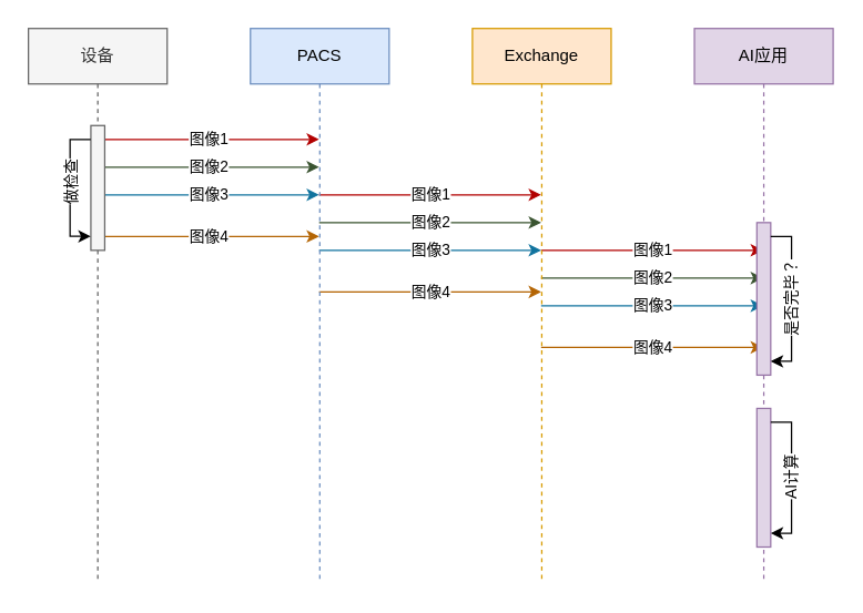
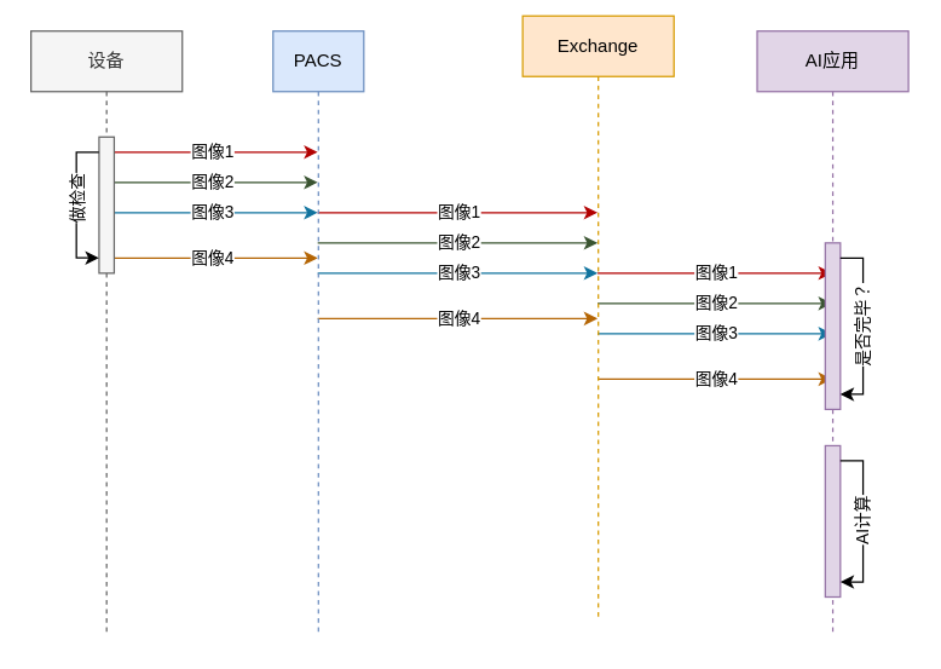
- <mxCell id="14" value="PACS" style="shape=umlLifeline;perimeter=lifelinePerimeter;whiteSpace=wrap;html=1;container=1;collapsible=0;recursiveResize=0;outlineConnect=0;fillColor=#dae8fc;strokeColor=#6c8ebf;" parent="1" vertex="1"><mxGeometry x="180" y="20" width="100" height="400" as="geometry" /></mxCell>
+ <mxCell id="14" value="PACS" style="shape=umlLifeline;perimeter=lifelinePerimeter;whiteSpace=wrap;html=1;container=1;collapsible=0;recursiveResize=0;outlineConnect=0;fillColor=#dae8fc;strokeColor=#6c8ebf;" parent="1" vertex="1"><mxGeometry x="180" y="20" width="60" height="400" as="geometry" /></mxCell>
- <mxCell id="19" value="Exchange" style="shape=umlLifeline;perimeter=lifelinePerimeter;whiteSpace=wrap;html=1;container=1;collapsible=0;recursiveResize=0;outlineConnect=0;fillColor=#ffe6cc;strokeColor=#d79b00;" parent="1" vertex="1"><mxGeometry x="340" y="20" width="100" height="400" as="geometry" /></mxCell>
+ <mxCell id="19" value="Exchange" style="shape=umlLifeline;perimeter=lifelinePerimeter;whiteSpace=wrap;html=1;container=1;collapsible=0;recursiveResize=0;outlineConnect=0;fillColor=#ffe6cc;strokeColor=#d79b00;" parent="1" vertex="1"><mxGeometry x="345" y="10" width="100" height="400" as="geometry" /></mxCell>
